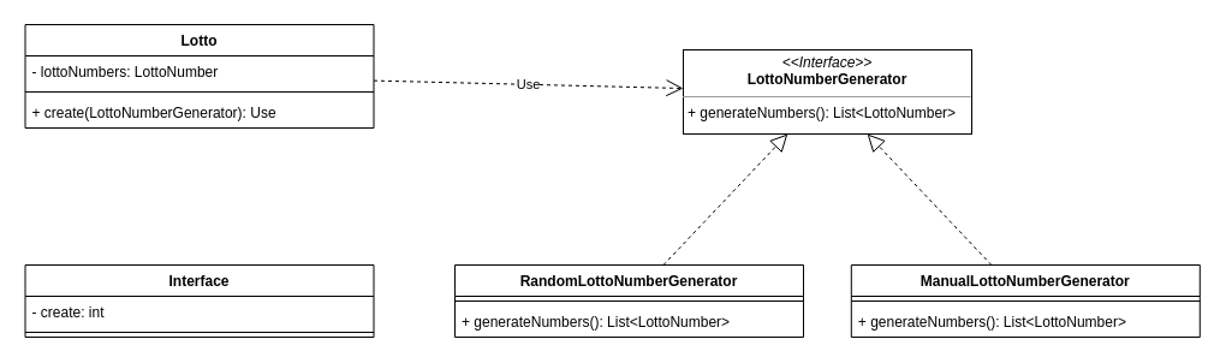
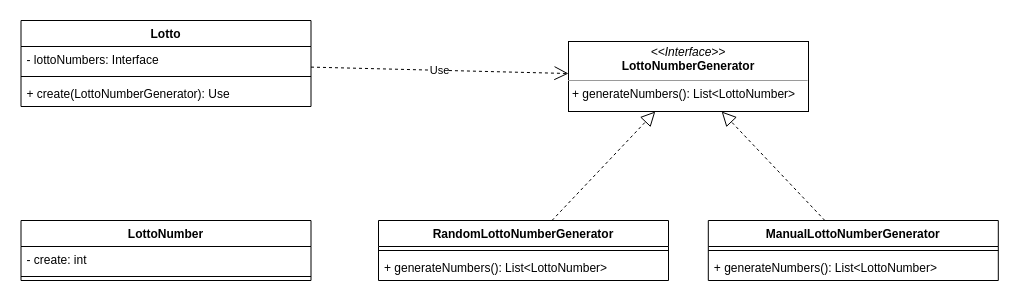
- <mxCell id="3" value="- lottoNumbers: LottoNumber" style="text;strokeColor=none;fillColor=none;align=left;verticalAlign=top;spacingLeft=4;spacingRight=4;overflow=hidden;rotatable=0;points=[[0,0.5],[1,0.5]];portConstraint=eastwest;" parent="2" vertex="1"><mxGeometry y="26" width="290" height="26" as="geometry" /></mxCell>
+ <mxCell id="3" value="- lottoNumbers: Interface" style="text;strokeColor=none;fillColor=none;align=left;verticalAlign=top;spacingLeft=4;spacingRight=4;overflow=hidden;rotatable=0;points=[[0,0.5],[1,0.5]];portConstraint=eastwest;" parent="2" vertex="1"><mxGeometry y="26" width="290" height="26" as="geometry" /></mxCell>
- <mxCell id="6" value="Interface&#10;" style="swimlane;fontStyle=1;align=center;verticalAlign=top;childLayout=stackLayout;horizontal=1;startSize=26;horizontalStack=0;resizeParent=1;resizeParentMax=0;resizeLast=0;collapsible=1;marginBottom=0;" parent="1" vertex="1"><mxGeometry x="20.5" y="220" width="290" height="60" as="geometry"><mxRectangle x="40" y="630" width="60" height="26" as="alternateBounds" /></mxGeometry></mxCell>
+ <mxCell id="6" value="LottoNumber&#10;" style="swimlane;fontStyle=1;align=center;verticalAlign=top;childLayout=stackLayout;horizontal=1;startSize=26;horizontalStack=0;resizeParent=1;resizeParentMax=0;resizeLast=0;collapsible=1;marginBottom=0;" parent="1" vertex="1"><mxGeometry x="20.5" y="220" width="290" height="60" as="geometry"><mxRectangle x="40" y="630" width="60" height="26" as="alternateBounds" /></mxGeometry></mxCell>
